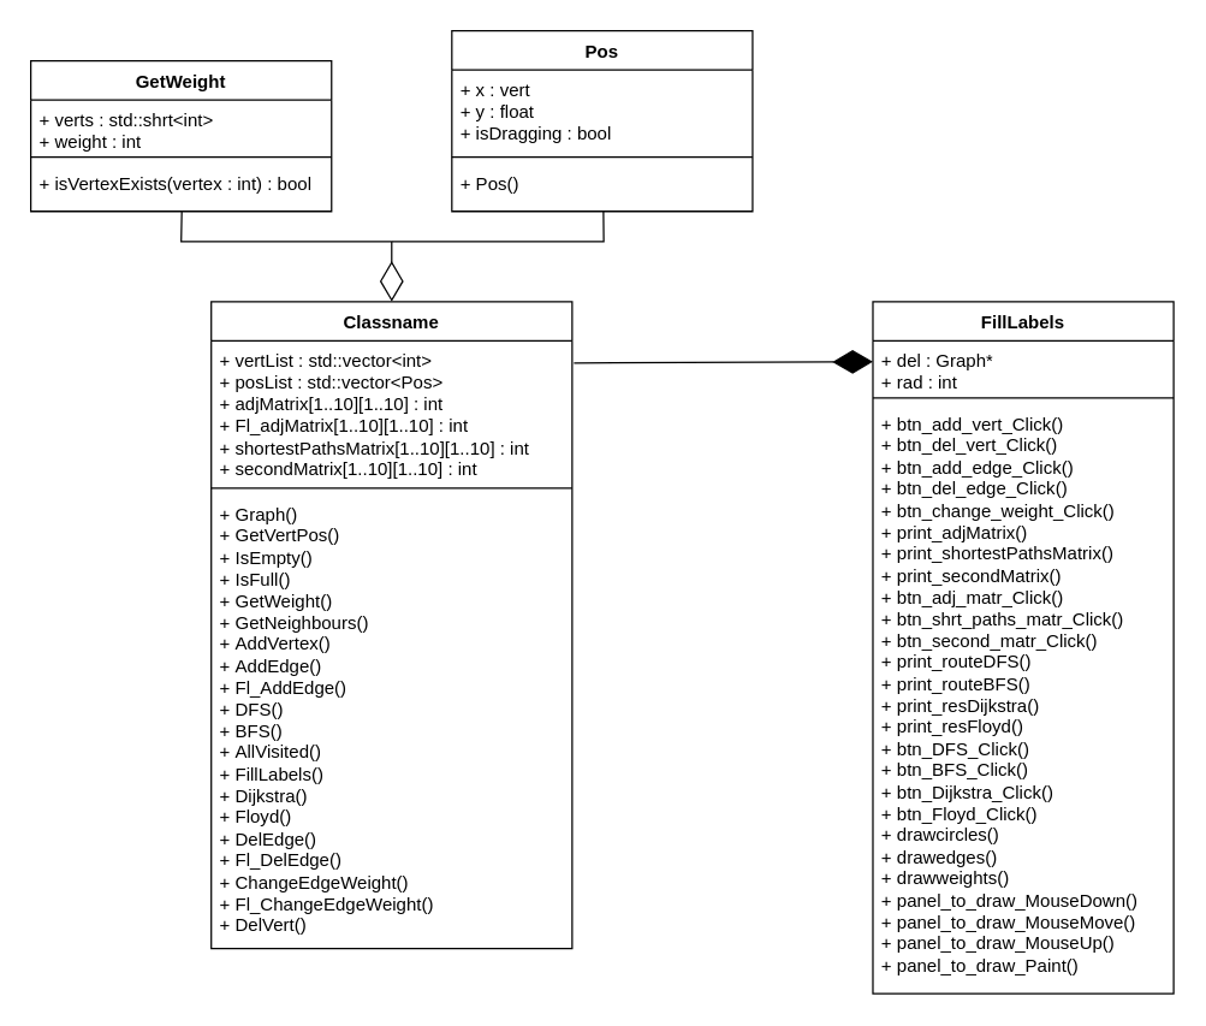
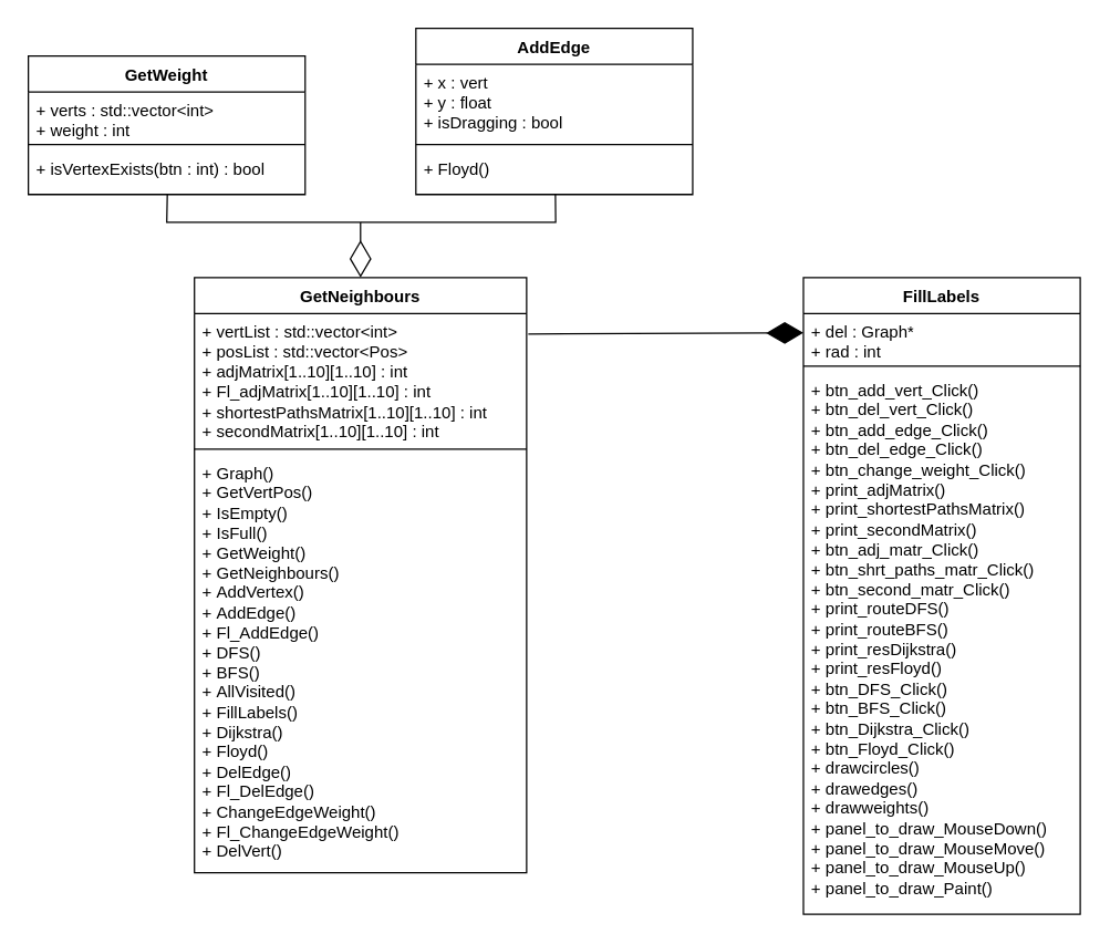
- <mxCell id="6" value="Pos" style="swimlane;fontStyle=1;align=center;verticalAlign=top;childLayout=stackLayout;horizontal=1;startSize=26;horizontalStack=0;resizeParent=1;resizeParentMax=0;resizeLast=0;collapsible=1;marginBottom=0;whiteSpace=wrap;html=1;" vertex="1" parent="1"><mxGeometry x="300" y="20" width="200" height="120" as="geometry" /></mxCell>
+ <mxCell id="6" value="AddEdge" style="swimlane;fontStyle=1;align=center;verticalAlign=top;childLayout=stackLayout;horizontal=1;startSize=26;horizontalStack=0;resizeParent=1;resizeParentMax=0;resizeLast=0;collapsible=1;marginBottom=0;whiteSpace=wrap;html=1;" vertex="1" parent="1"><mxGeometry x="300" y="20" width="200" height="120" as="geometry" /></mxCell>
- <mxCell id="3" value="+ verts : std::shrt&amp;lt;int&amp;gt;&lt;div&gt;+ weight :&amp;nbsp;&lt;span style=&quot;background-color: initial;&quot;&gt;int&lt;/span&gt;&lt;span style=&quot;background-color: initial;&quot;&gt;&amp;nbsp;&lt;/span&gt;&lt;/div&gt;" style="text;strokeColor=none;fillColor=none;align=left;verticalAlign=top;spacingLeft=4;spacingRight=4;overflow=hidden;rotatable=0;points=[[0,0.5],[1,0.5]];portConstraint=eastwest;whiteSpace=wrap;html=1;" vertex="1" parent="2"><mxGeometry y="26" width="200" height="34" as="geometry" /></mxCell>
+ <mxCell id="3" value="+ verts : std::vector&amp;lt;int&amp;gt;&lt;div&gt;+ weight :&amp;nbsp;&lt;span style=&quot;background-color: initial;&quot;&gt;int&lt;/span&gt;&lt;span style=&quot;background-color: initial;&quot;&gt;&amp;nbsp;&lt;/span&gt;&lt;/div&gt;" style="text;strokeColor=none;fillColor=none;align=left;verticalAlign=top;spacingLeft=4;spacingRight=4;overflow=hidden;rotatable=0;points=[[0,0.5],[1,0.5]];portConstraint=eastwest;whiteSpace=wrap;html=1;" vertex="1" parent="2"><mxGeometry y="26" width="200" height="34" as="geometry" /></mxCell>
- <mxCell id="9" value="&lt;div&gt;+ Pos()&lt;br&gt;&lt;/div&gt;" style="text;strokeColor=none;fillColor=none;align=left;verticalAlign=top;spacingLeft=4;spacingRight=4;overflow=hidden;rotatable=0;points=[[0,0.5],[1,0.5]];portConstraint=eastwest;whiteSpace=wrap;html=1;" vertex="1" parent="6"><mxGeometry y="88" width="200" height="32" as="geometry" /></mxCell>
+ <mxCell id="9" value="&lt;div&gt;+ Floyd()&lt;br&gt;&lt;/div&gt;" style="text;strokeColor=none;fillColor=none;align=left;verticalAlign=top;spacingLeft=4;spacingRight=4;overflow=hidden;rotatable=0;points=[[0,0.5],[1,0.5]];portConstraint=eastwest;whiteSpace=wrap;html=1;" vertex="1" parent="6"><mxGeometry y="88" width="200" height="32" as="geometry" /></mxCell>
- <mxCell id="5" value="&lt;div&gt;+ isVertexExists(vertex :&amp;nbsp;&lt;span style=&quot;background-color: initial;&quot;&gt;int&lt;/span&gt;&lt;span style=&quot;background-color: initial;&quot;&gt;) :&amp;nbsp;&lt;/span&gt;&lt;span style=&quot;background-color: initial;&quot;&gt;bool&lt;/span&gt;&lt;/div&gt;&lt;div&gt;&lt;br&gt;&lt;/div&gt;&lt;div&gt;&lt;br&gt;&lt;/div&gt;&lt;div&gt;&lt;br&gt;&lt;/div&gt;&lt;div&gt;&lt;br&gt;&lt;/div&gt;&lt;div&gt;&lt;br&gt;&lt;/div&gt;&lt;div&gt;&lt;br&gt;&lt;/div&gt;&lt;div&gt;&lt;br&gt;&lt;/div&gt;&lt;div&gt;&lt;br&gt;&lt;/div&gt;&lt;div&gt;&lt;br&gt;&lt;/div&gt;" style="text;strokeColor=none;fillColor=none;align=left;verticalAlign=top;spacingLeft=4;spacingRight=4;overflow=hidden;rotatable=0;points=[[0,0.5],[1,0.5]];portConstraint=eastwest;whiteSpace=wrap;html=1;" vertex="1" parent="2"><mxGeometry y="68" width="200" height="32" as="geometry" /></mxCell>
+ <mxCell id="5" value="&lt;div&gt;+ isVertexExists(btn :&amp;nbsp;&lt;span style=&quot;background-color: initial;&quot;&gt;int&lt;/span&gt;&lt;span style=&quot;background-color: initial;&quot;&gt;) :&amp;nbsp;&lt;/span&gt;&lt;span style=&quot;background-color: initial;&quot;&gt;bool&lt;/span&gt;&lt;/div&gt;&lt;div&gt;&lt;br&gt;&lt;/div&gt;&lt;div&gt;&lt;br&gt;&lt;/div&gt;&lt;div&gt;&lt;br&gt;&lt;/div&gt;&lt;div&gt;&lt;br&gt;&lt;/div&gt;&lt;div&gt;&lt;br&gt;&lt;/div&gt;&lt;div&gt;&lt;br&gt;&lt;/div&gt;&lt;div&gt;&lt;br&gt;&lt;/div&gt;&lt;div&gt;&lt;br&gt;&lt;/div&gt;&lt;div&gt;&lt;br&gt;&lt;/div&gt;" style="text;strokeColor=none;fillColor=none;align=left;verticalAlign=top;spacingLeft=4;spacingRight=4;overflow=hidden;rotatable=0;points=[[0,0.5],[1,0.5]];portConstraint=eastwest;whiteSpace=wrap;html=1;" vertex="1" parent="2"><mxGeometry y="68" width="200" height="32" as="geometry" /></mxCell>
- <mxCell id="13" value="Classname" style="swimlane;fontStyle=1;align=center;verticalAlign=top;childLayout=stackLayout;horizontal=1;startSize=26;horizontalStack=0;resizeParent=1;resizeParentMax=0;resizeLast=0;collapsible=1;marginBottom=0;whiteSpace=wrap;html=1;" vertex="1" parent="1"><mxGeometry x="140" y="200" width="240" height="430" as="geometry" /></mxCell>
+ <mxCell id="13" value="GetNeighbours" style="swimlane;fontStyle=1;align=center;verticalAlign=top;childLayout=stackLayout;horizontal=1;startSize=26;horizontalStack=0;resizeParent=1;resizeParentMax=0;resizeLast=0;collapsible=1;marginBottom=0;whiteSpace=wrap;html=1;" vertex="1" parent="1"><mxGeometry x="140" y="200" width="240" height="430" as="geometry" /></mxCell>
